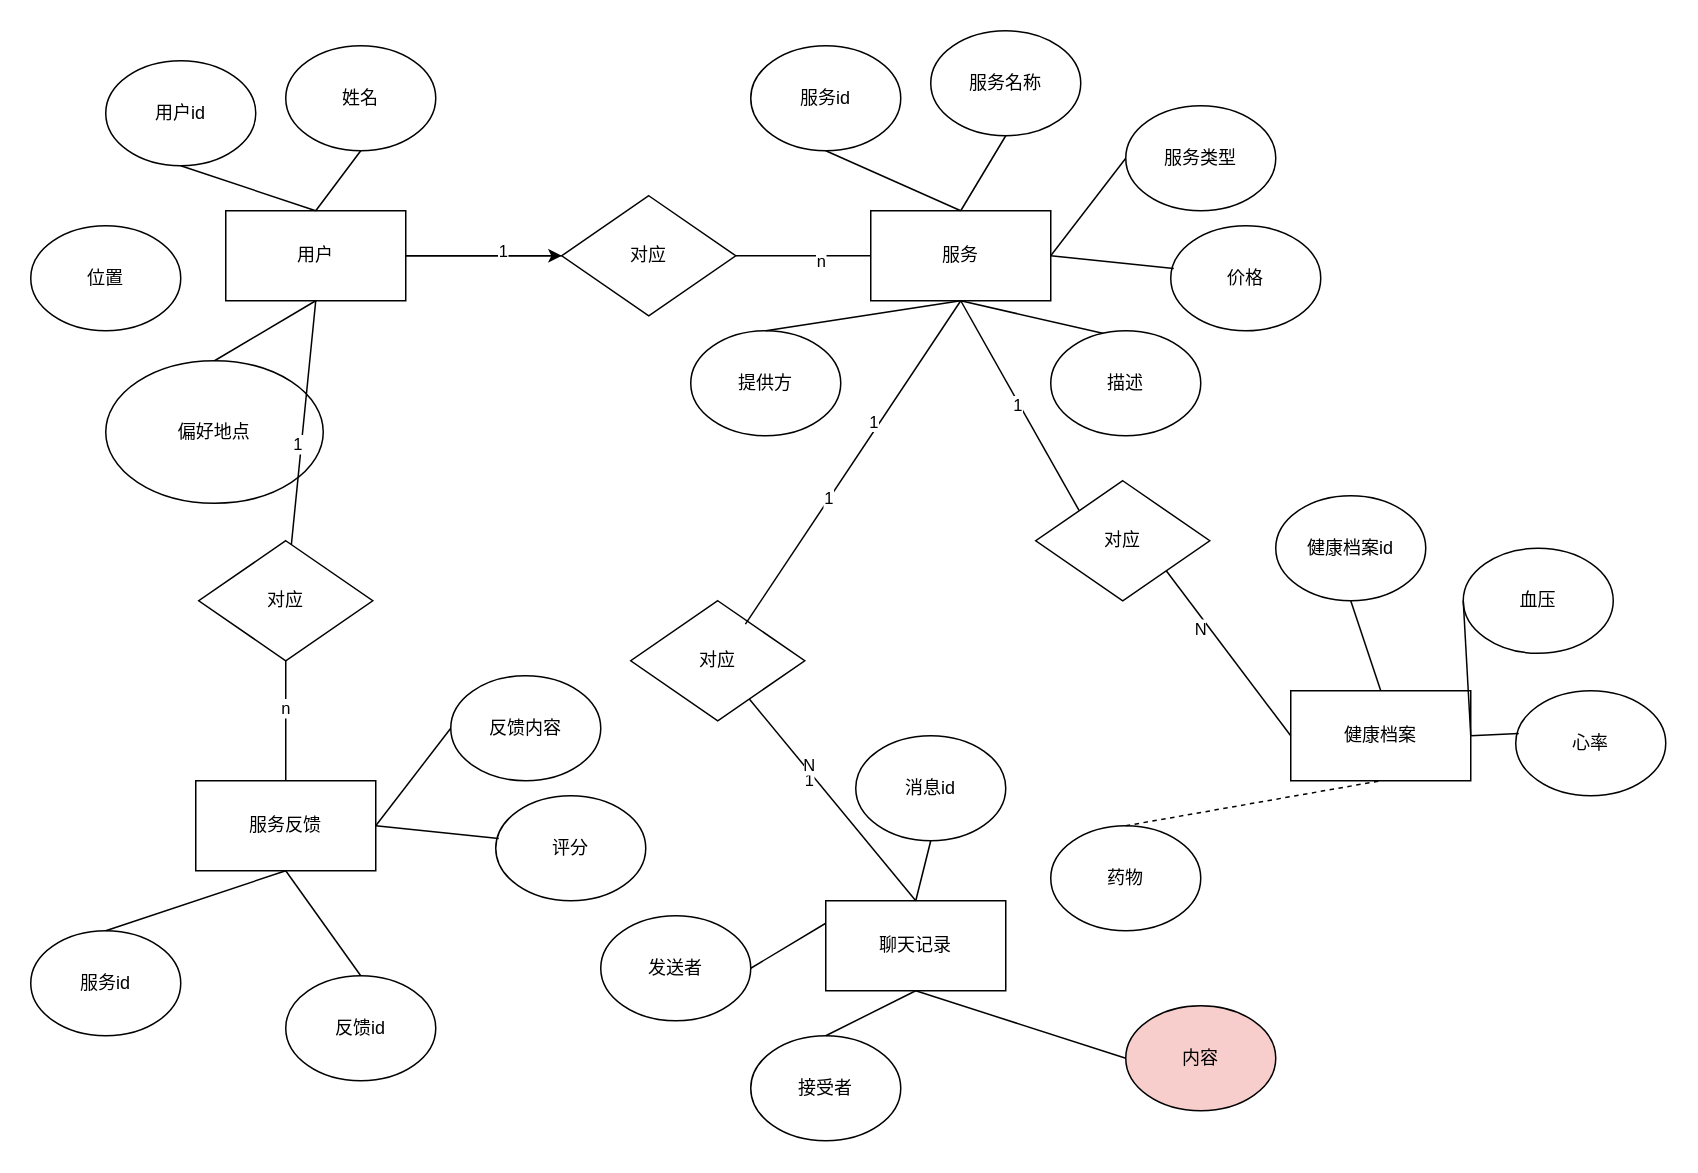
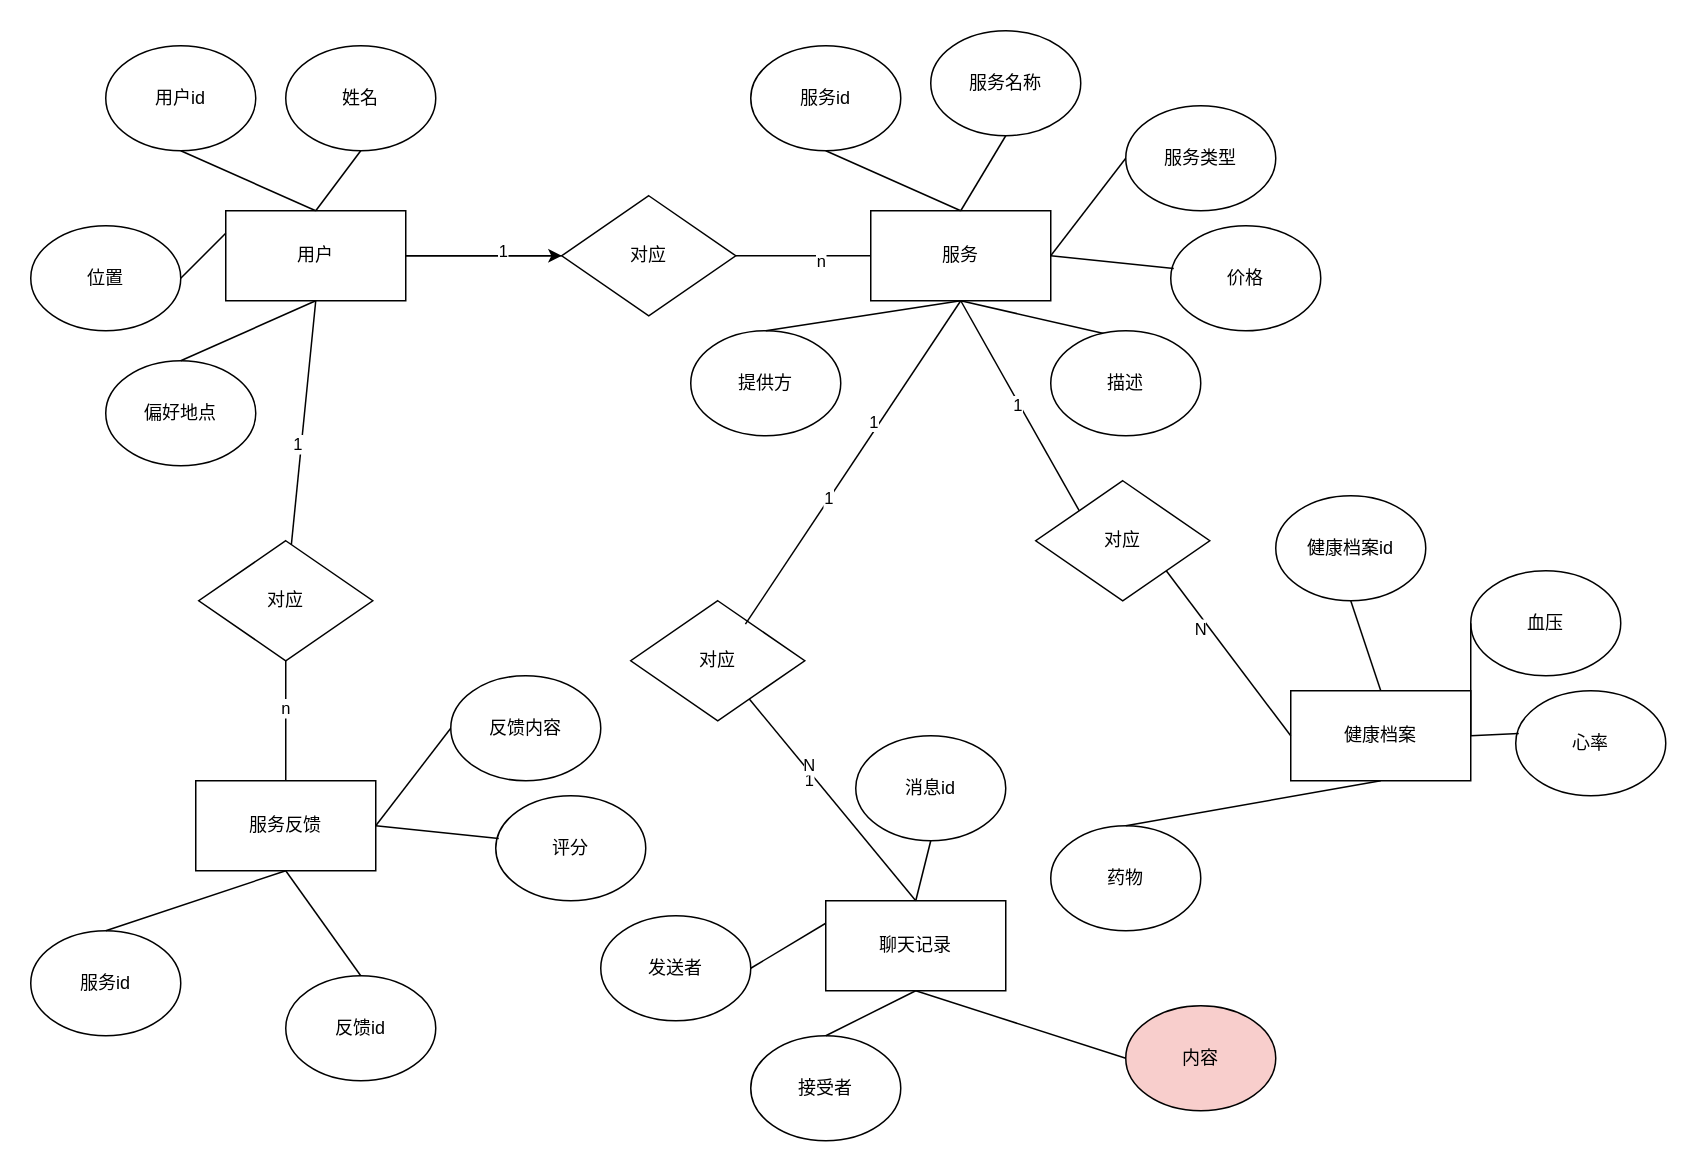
- <mxCell id="4" value="用户id" style="ellipse;whiteSpace=wrap;html=1;" vertex="1" parent="1"><mxGeometry x="70" y="40" width="100" height="70" as="geometry" /></mxCell>
+ <mxCell id="4" value="用户id" style="ellipse;whiteSpace=wrap;html=1;" vertex="1" parent="1"><mxGeometry x="70" y="30" width="100" height="70" as="geometry" /></mxCell>
+ <mxCell id="10" value="" style="endArrow=none;html=1;rounded=0;exitX=1;exitY=0.5;exitDx=0;exitDy=0;entryX=0;entryY=0.25;entryDx=0;entryDy=0;" edge="1" parent="1" source="6" target="3"><mxGeometry width="50" height="50" relative="1" as="geometry"><mxPoint x="130" y="180" as="sourcePoint" /><mxPoint x="170" y="140" as="targetPoint" /></mxGeometry></mxCell>
- <mxCell id="7" value="偏好地点" style="ellipse;whiteSpace=wrap;html=1;" vertex="1" parent="1"><mxGeometry x="70" y="240" width="145" height="95" as="geometry" /></mxCell>
+ <mxCell id="7" value="偏好地点" style="ellipse;whiteSpace=wrap;html=1;" vertex="1" parent="1"><mxGeometry x="70" y="240" width="100" height="70" as="geometry" /></mxCell>
- <mxCell id="34" value="血压" style="ellipse;whiteSpace=wrap;html=1;" vertex="1" parent="1"><mxGeometry x="975" y="365" width="100" height="70" as="geometry" /></mxCell>
+ <mxCell id="34" value="血压" style="ellipse;whiteSpace=wrap;html=1;" vertex="1" parent="1"><mxGeometry x="980" y="380" width="100" height="70" as="geometry" /></mxCell>
- <mxCell id="38" value="" style="endArrow=none;html=1;rounded=0;exitX=0.5;exitY=0;exitDx=0;exitDy=0;entryX=0.5;entryY=1;entryDx=0;entryDy=0;dashed=1;" edge="1" parent="1" source="31" target="30"><mxGeometry width="50" height="50" relative="1" as="geometry"><mxPoint x="910" y="410" as="sourcePoint" /><mxPoint x="880" y="460" as="targetPoint" /></mxGeometry></mxCell>
+ <mxCell id="38" value="" style="endArrow=none;html=1;rounded=0;exitX=0.5;exitY=0;exitDx=0;exitDy=0;entryX=0.5;entryY=1;entryDx=0;entryDy=0;" edge="1" parent="1" source="31" target="30"><mxGeometry width="50" height="50" relative="1" as="geometry"><mxPoint x="910" y="410" as="sourcePoint" /><mxPoint x="880" y="460" as="targetPoint" /></mxGeometry></mxCell>
